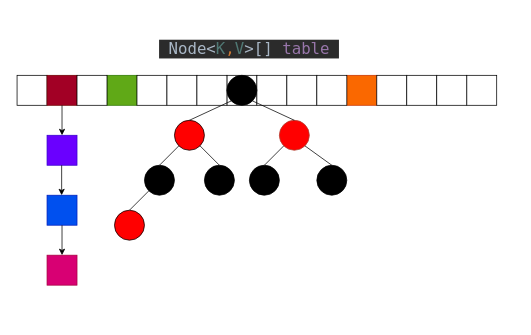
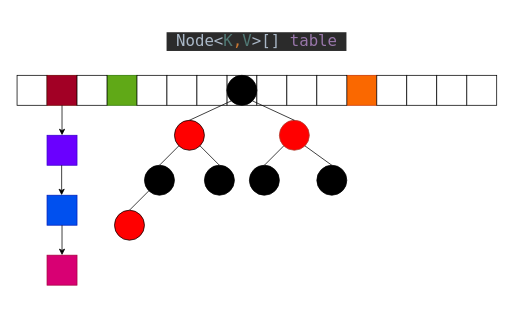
- <mxCell id="18" value="&lt;pre style=&quot;background-color: rgb(43, 43, 43); color: rgb(169, 183, 198); font-family: &amp;quot;JetBrains Mono&amp;quot;, monospace; font-size: 21px;&quot;&gt; Node&amp;lt;&lt;span style=&quot;color: rgb(80, 120, 116); font-size: 21px;&quot;&gt;K&lt;/span&gt;&lt;span style=&quot;color: rgb(204, 120, 50); font-size: 21px;&quot;&gt;,&lt;/span&gt;&lt;span style=&quot;color: rgb(80, 120, 116); font-size: 21px;&quot;&gt;V&lt;/span&gt;&amp;gt;[] &lt;span style=&quot;color: rgb(152, 118, 170); font-size: 21px;&quot;&gt;table &lt;/span&gt;&lt;/pre&gt;" style="text;html=1;align=center;verticalAlign=middle;whiteSpace=wrap;rounded=0;fontSize=21;" parent="1" vertex="1"><mxGeometry x="212" y="50" width="240" height="30" as="geometry" /></mxCell>
+ <mxCell id="18" value="&lt;pre style=&quot;background-color: rgb(43, 43, 43); color: rgb(169, 183, 198); font-family: &amp;quot;JetBrains Mono&amp;quot;, monospace; font-size: 21px;&quot;&gt; Node&amp;lt;&lt;span style=&quot;color: rgb(80, 120, 116); font-size: 21px;&quot;&gt;K&lt;/span&gt;&lt;span style=&quot;color: rgb(204, 120, 50); font-size: 21px;&quot;&gt;,&lt;/span&gt;&lt;span style=&quot;color: rgb(80, 120, 116); font-size: 21px;&quot;&gt;V&lt;/span&gt;&amp;gt;[] &lt;span style=&quot;color: rgb(152, 118, 170); font-size: 21px;&quot;&gt;table &lt;/span&gt;&lt;/pre&gt;" style="text;html=1;align=center;verticalAlign=middle;whiteSpace=wrap;rounded=0;fontSize=21;" parent="1" vertex="1"><mxGeometry x="222" y="40" width="240" height="30" as="geometry" /></mxCell>
